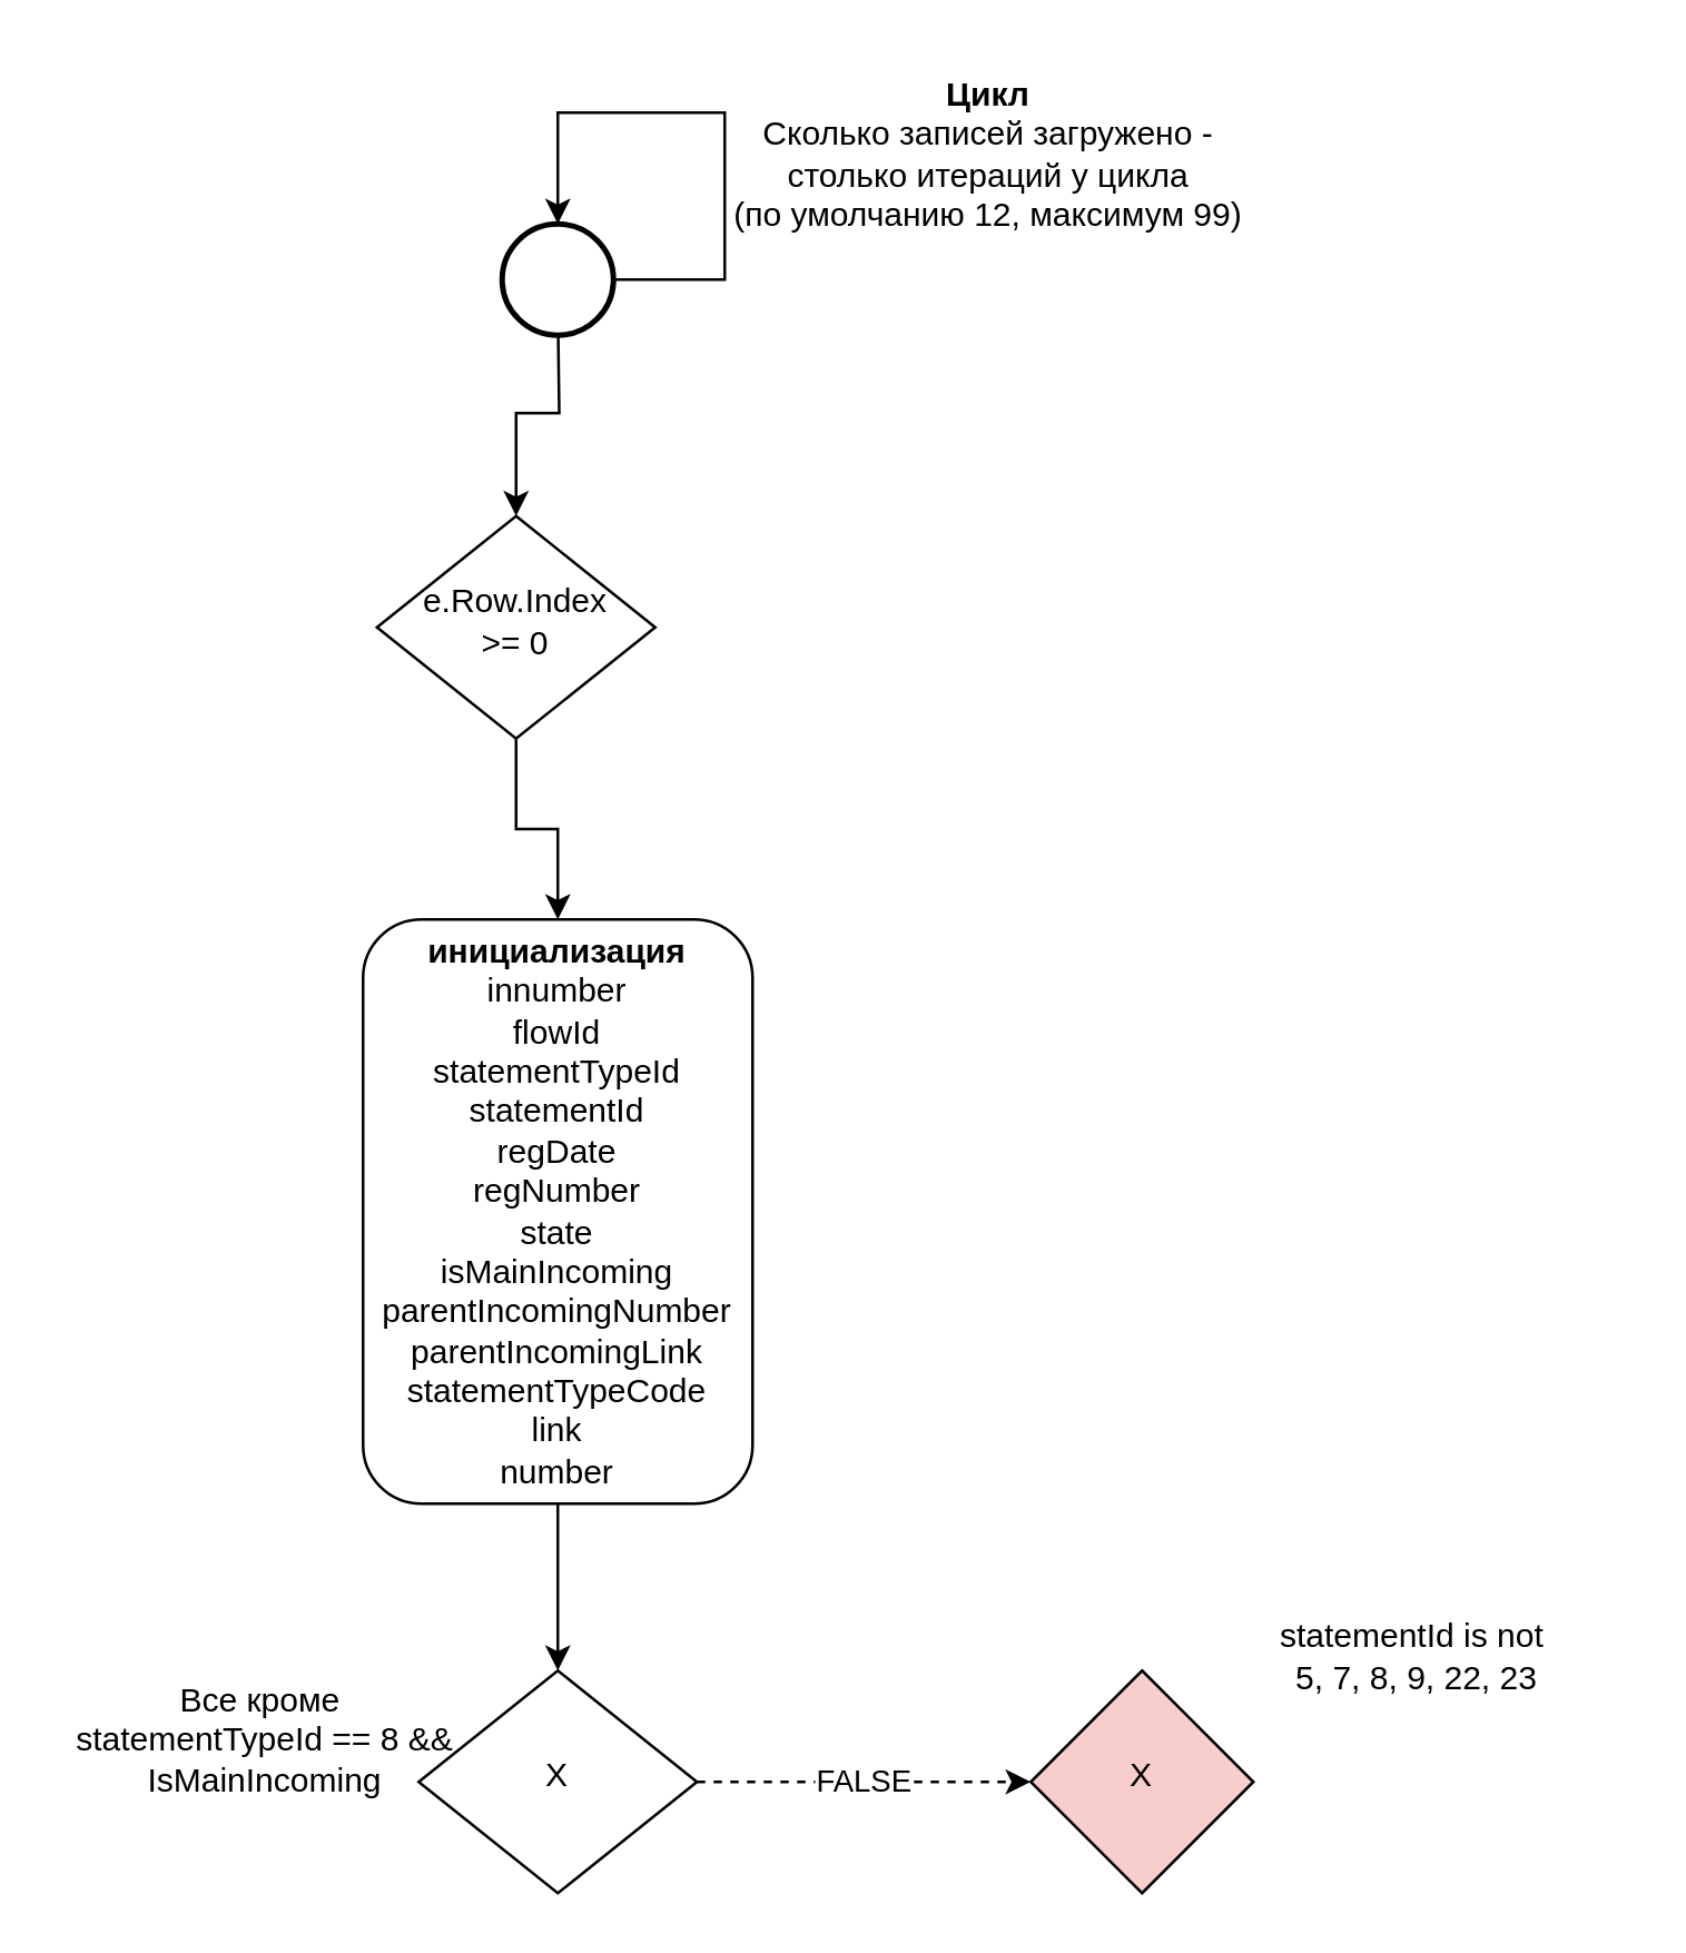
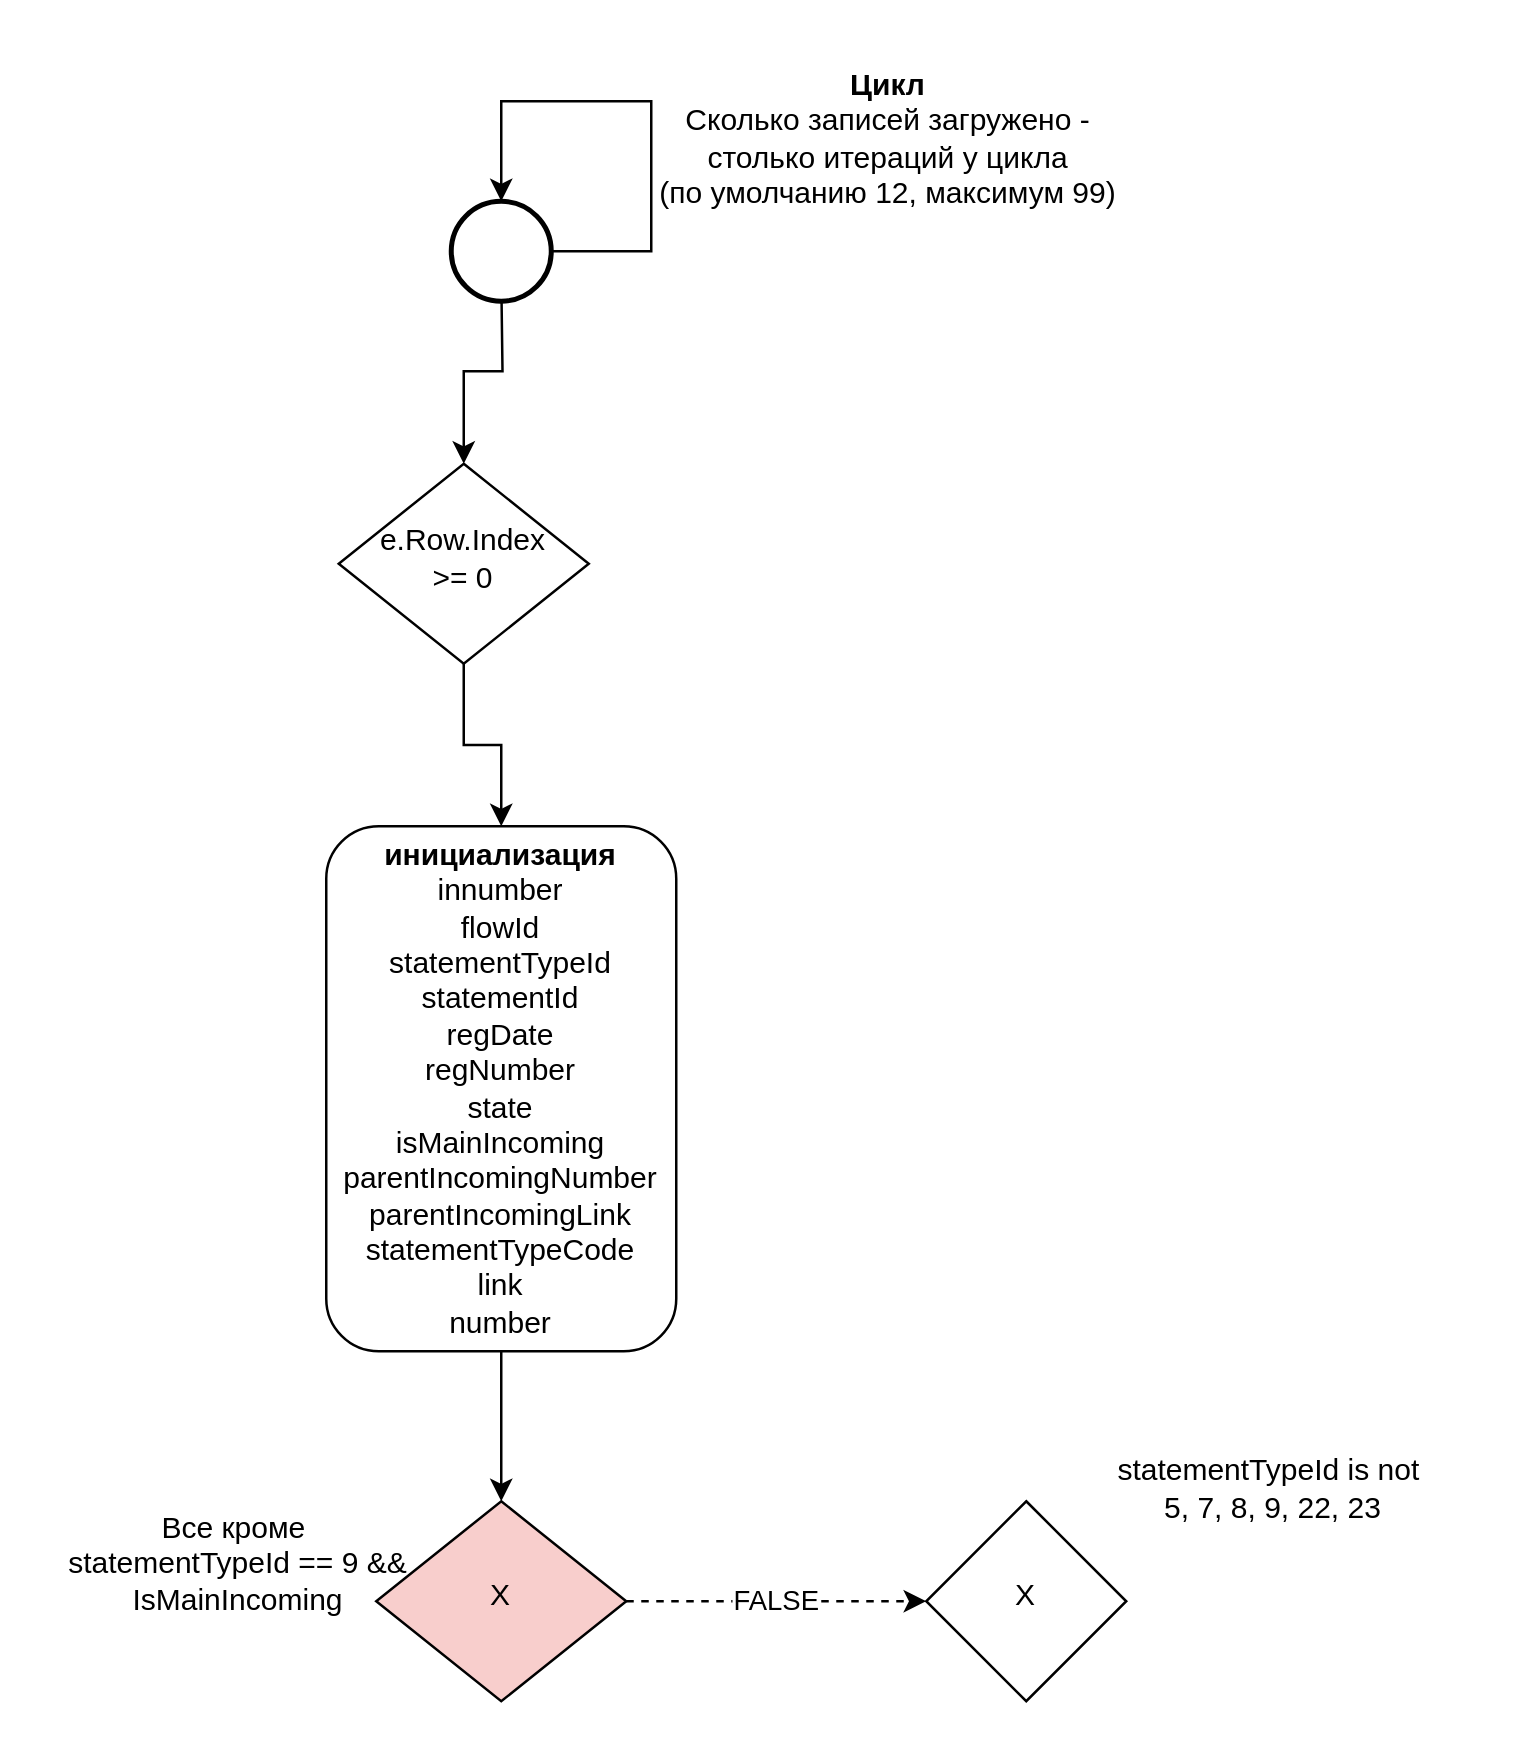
- <mxCell id="14" value="statementId is not&amp;nbsp;&lt;br&gt;5, 7, 8, 9, 22, 23" style="text;html=1;strokeColor=none;fillColor=none;align=center;verticalAlign=middle;whiteSpace=wrap;rounded=0;" vertex="1" parent="1"><mxGeometry x="434" y="570" width="150" height="50" as="geometry" /></mxCell>
+ <mxCell id="14" value="statementTypeId is not&amp;nbsp;&lt;br&gt;5, 7, 8, 9, 22, 23" style="text;html=1;strokeColor=none;fillColor=none;align=center;verticalAlign=middle;whiteSpace=wrap;rounded=0;" vertex="1" parent="1"><mxGeometry x="434" y="570" width="150" height="50" as="geometry" /></mxCell>
- <mxCell id="12" value="Все кроме&amp;nbsp;&lt;br&gt;statementTypeId == 8 &amp;amp;&amp;amp; IsMainIncoming" style="text;html=1;strokeColor=none;fillColor=none;align=center;verticalAlign=middle;whiteSpace=wrap;rounded=0;" vertex="1" parent="1"><mxGeometry y="600" width="150" height="50" as="geometry" x="20" /></mxCell>
+ <mxCell id="12" value="Все кроме&amp;nbsp;&lt;br&gt;statementTypeId == 9 &amp;amp;&amp;amp; IsMainIncoming" style="text;html=1;strokeColor=none;fillColor=none;align=center;verticalAlign=middle;whiteSpace=wrap;rounded=0;" vertex="1" parent="1"><mxGeometry y="600" width="150" height="50" as="geometry" x="20" /></mxCell>
- <mxCell id="11" value="Х" style="rhombus;whiteSpace=wrap;html=1;shadow=0;fontFamily=Helvetica;fontSize=12;align=center;strokeWidth=1;spacing=6;spacingTop=-4;" vertex="1" parent="1"><mxGeometry x="150" y="600" width="100" height="80" as="geometry" /></mxCell>
+ <mxCell id="11" value="Х" style="rhombus;whiteSpace=wrap;html=1;shadow=0;fontFamily=Helvetica;fontSize=12;align=center;strokeWidth=1;spacing=6;spacingTop=-4;fillColor=#f8cecc;" vertex="1" parent="1"><mxGeometry x="150" y="600" width="100" height="80" as="geometry" /></mxCell>
- <mxCell id="13" value="X" style="rhombus;whiteSpace=wrap;html=1;shadow=0;strokeWidth=1;spacing=6;spacingTop=-4;fillColor=#f8cecc;" vertex="1" parent="1"><mxGeometry x="370" y="600" width="80" height="80" as="geometry" /></mxCell>
+ <mxCell id="13" value="X" style="rhombus;whiteSpace=wrap;html=1;shadow=0;strokeWidth=1;spacing=6;spacingTop=-4;" vertex="1" parent="1"><mxGeometry x="370" y="600" width="80" height="80" as="geometry" /></mxCell>
